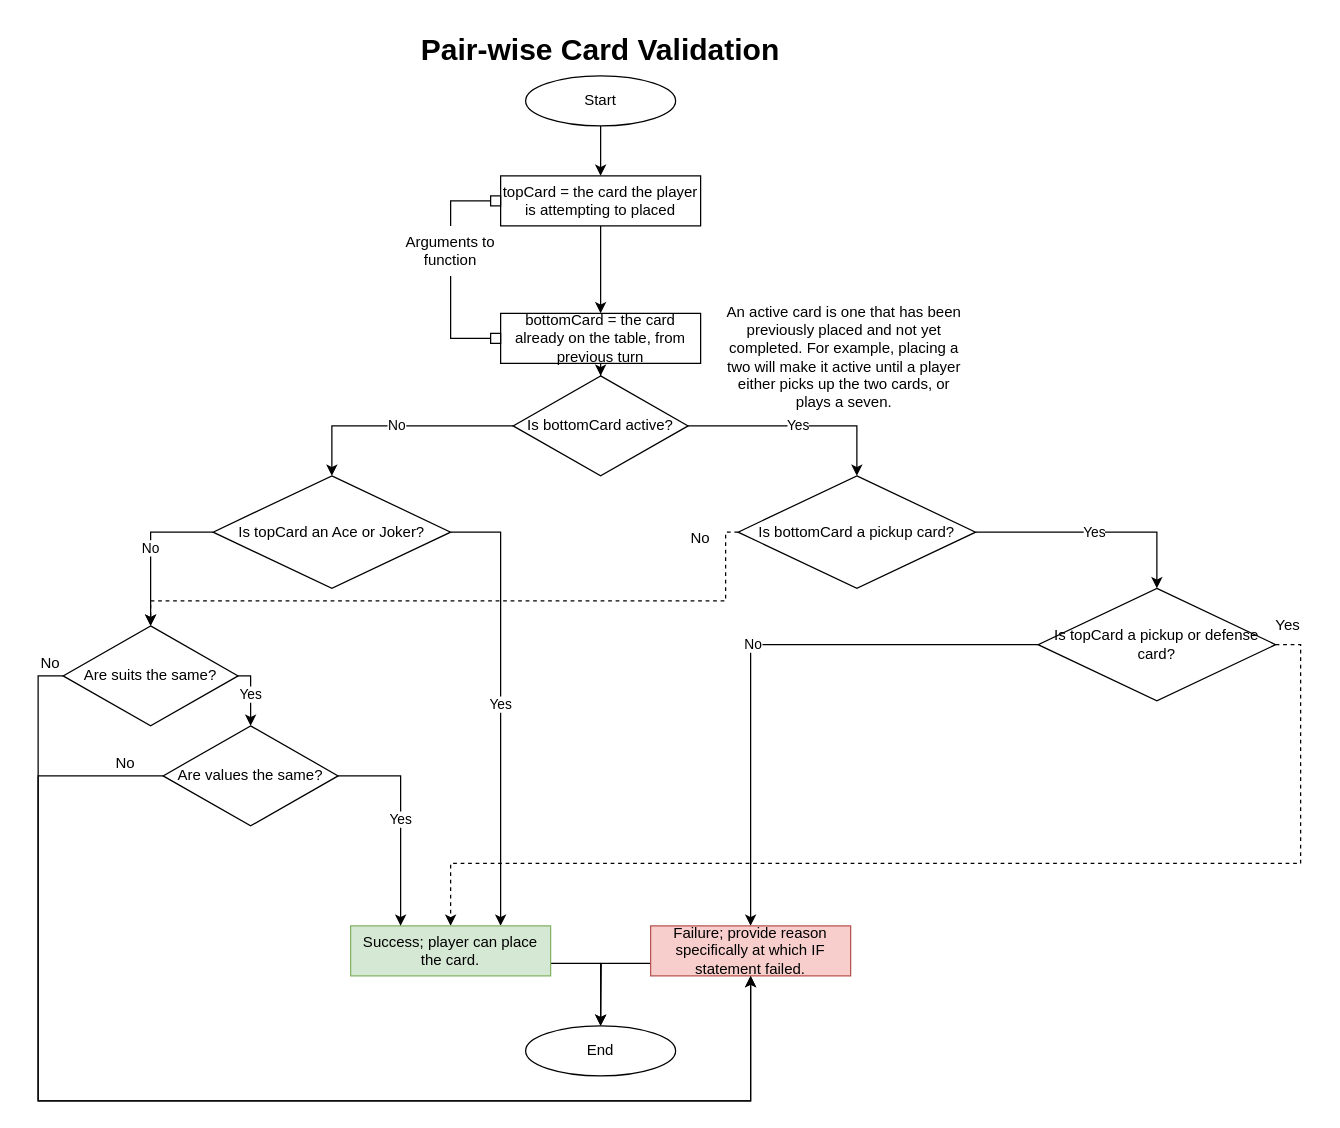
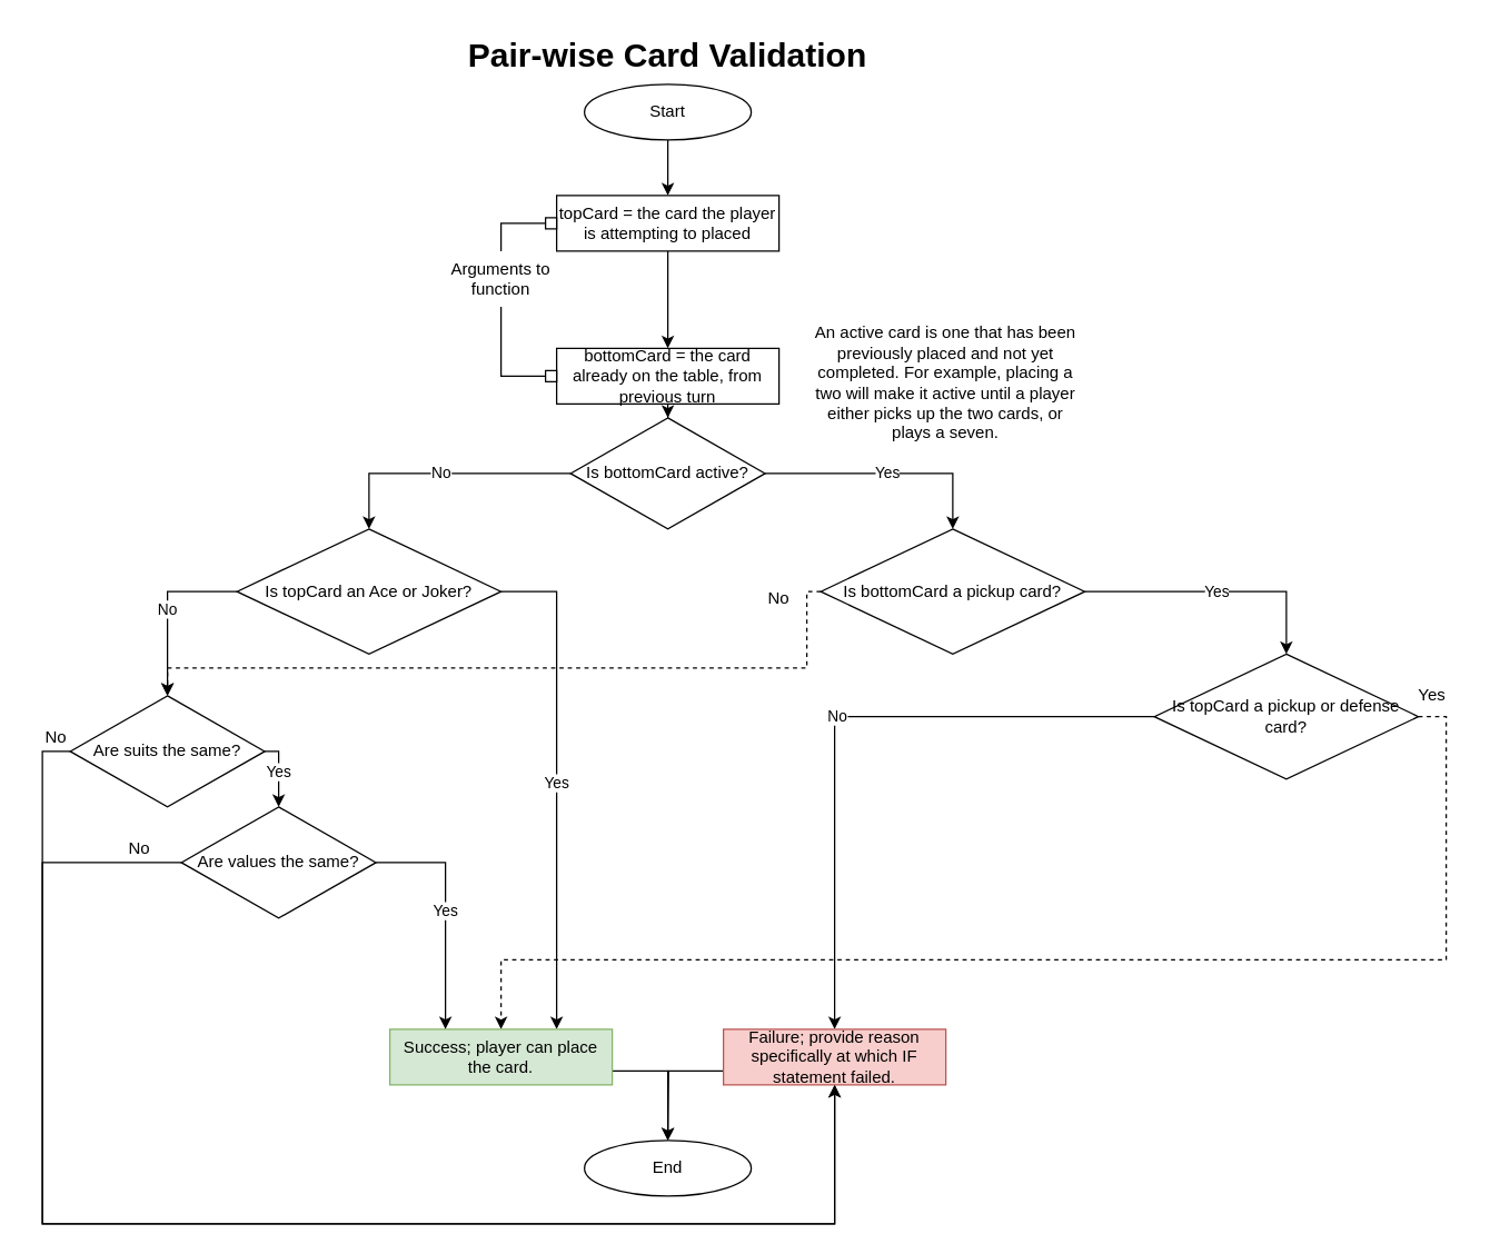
- <mxCell id="39" value="An active card is one that has been previously placed and not yet completed. For example, placing a two will make it active until a player either picks up the two cards, or plays a seven." style="text;html=1;strokeColor=none;fillColor=none;align=center;verticalAlign=middle;whiteSpace=wrap;rounded=0;" vertex="1" parent="1"><mxGeometry x="575" y="240" width="200" height="90" as="geometry" /></mxCell>
+ <mxCell id="39" value="An active card is one that has been previously placed and not yet completed. For example, placing a two will make it active until a player either picks up the two cards, or plays a seven." style="text;html=1;strokeColor=none;fillColor=none;align=center;verticalAlign=middle;whiteSpace=wrap;rounded=0;" vertex="1" parent="1"><mxGeometry x="580" y="230" width="200" height="90" as="geometry" /></mxCell>
